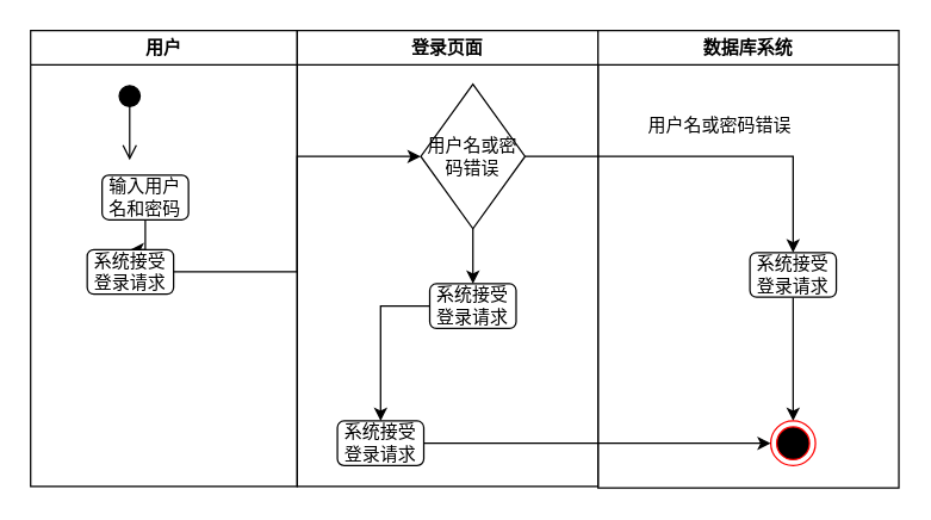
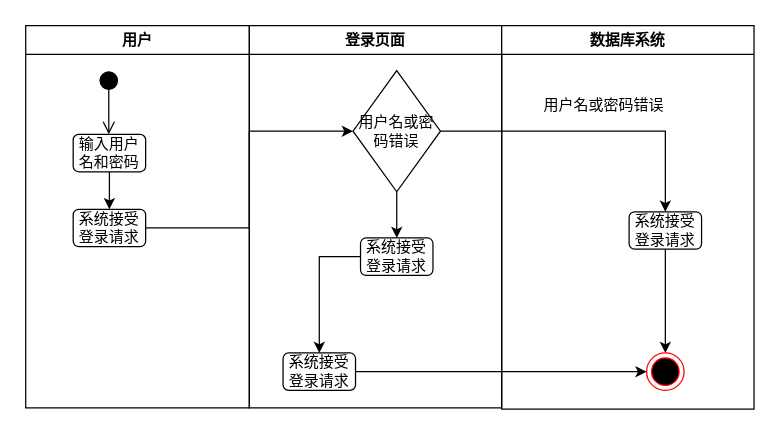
- <mxCell id="4" value="输入用户名和密码" style="rounded=1;whiteSpace=wrap;html=1;" vertex="1" parent="2"><mxGeometry x="48" y="97" width="58" height="30" as="geometry" /></mxCell>
+ <mxCell id="4" value="输入用户名和密码" style="rounded=1;whiteSpace=wrap;html=1;" vertex="1" parent="2"><mxGeometry x="38" y="87" width="58" height="30" as="geometry" /></mxCell>
